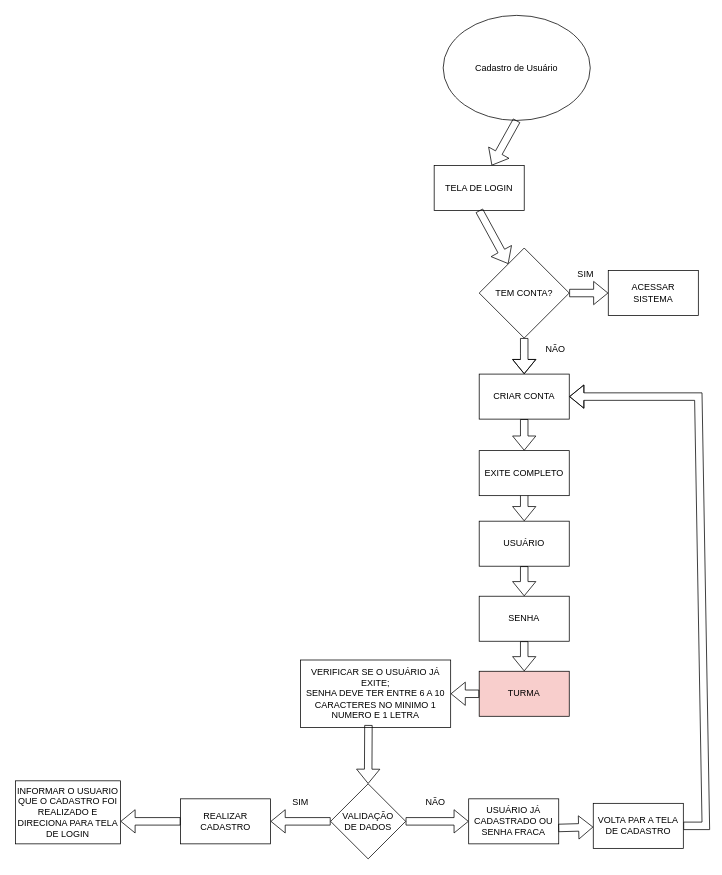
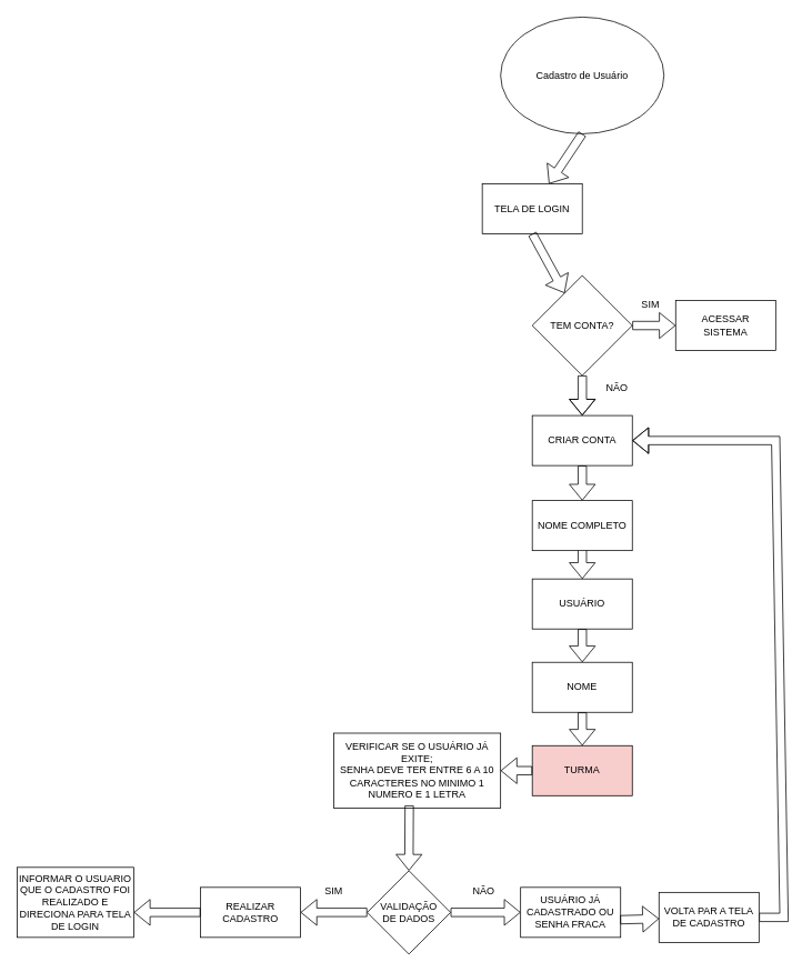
- <mxCell id="2" value="Cadastro de Usuário" style="ellipse;whiteSpace=wrap;html=1;" parent="1" vertex="1"><mxGeometry x="590" y="20" width="196" height="140" as="geometry" /></mxCell>
+ <mxCell id="2" value="Cadastro de Usuário" style="ellipse;whiteSpace=wrap;html=1;" parent="1" vertex="1"><mxGeometry x="600" y="20" width="196" height="140" as="geometry" /></mxCell>
- <mxCell id="27" value="EXITE COMPLETO" style="rounded=0;whiteSpace=wrap;html=1;" parent="1" vertex="1"><mxGeometry x="638" y="600" width="120" height="60" as="geometry" /></mxCell>
+ <mxCell id="27" value="NOME COMPLETO" style="rounded=0;whiteSpace=wrap;html=1;" parent="1" vertex="1"><mxGeometry x="638" y="600" width="120" height="60" as="geometry" /></mxCell>
- <mxCell id="15" value="SENHA" style="rounded=0;whiteSpace=wrap;html=1;" parent="1" vertex="1"><mxGeometry x="638" y="794" width="120" height="60" as="geometry" /></mxCell>
+ <mxCell id="15" value="NOME" style="rounded=0;whiteSpace=wrap;html=1;" parent="1" vertex="1"><mxGeometry x="638" y="794" width="120" height="60" as="geometry" /></mxCell>
